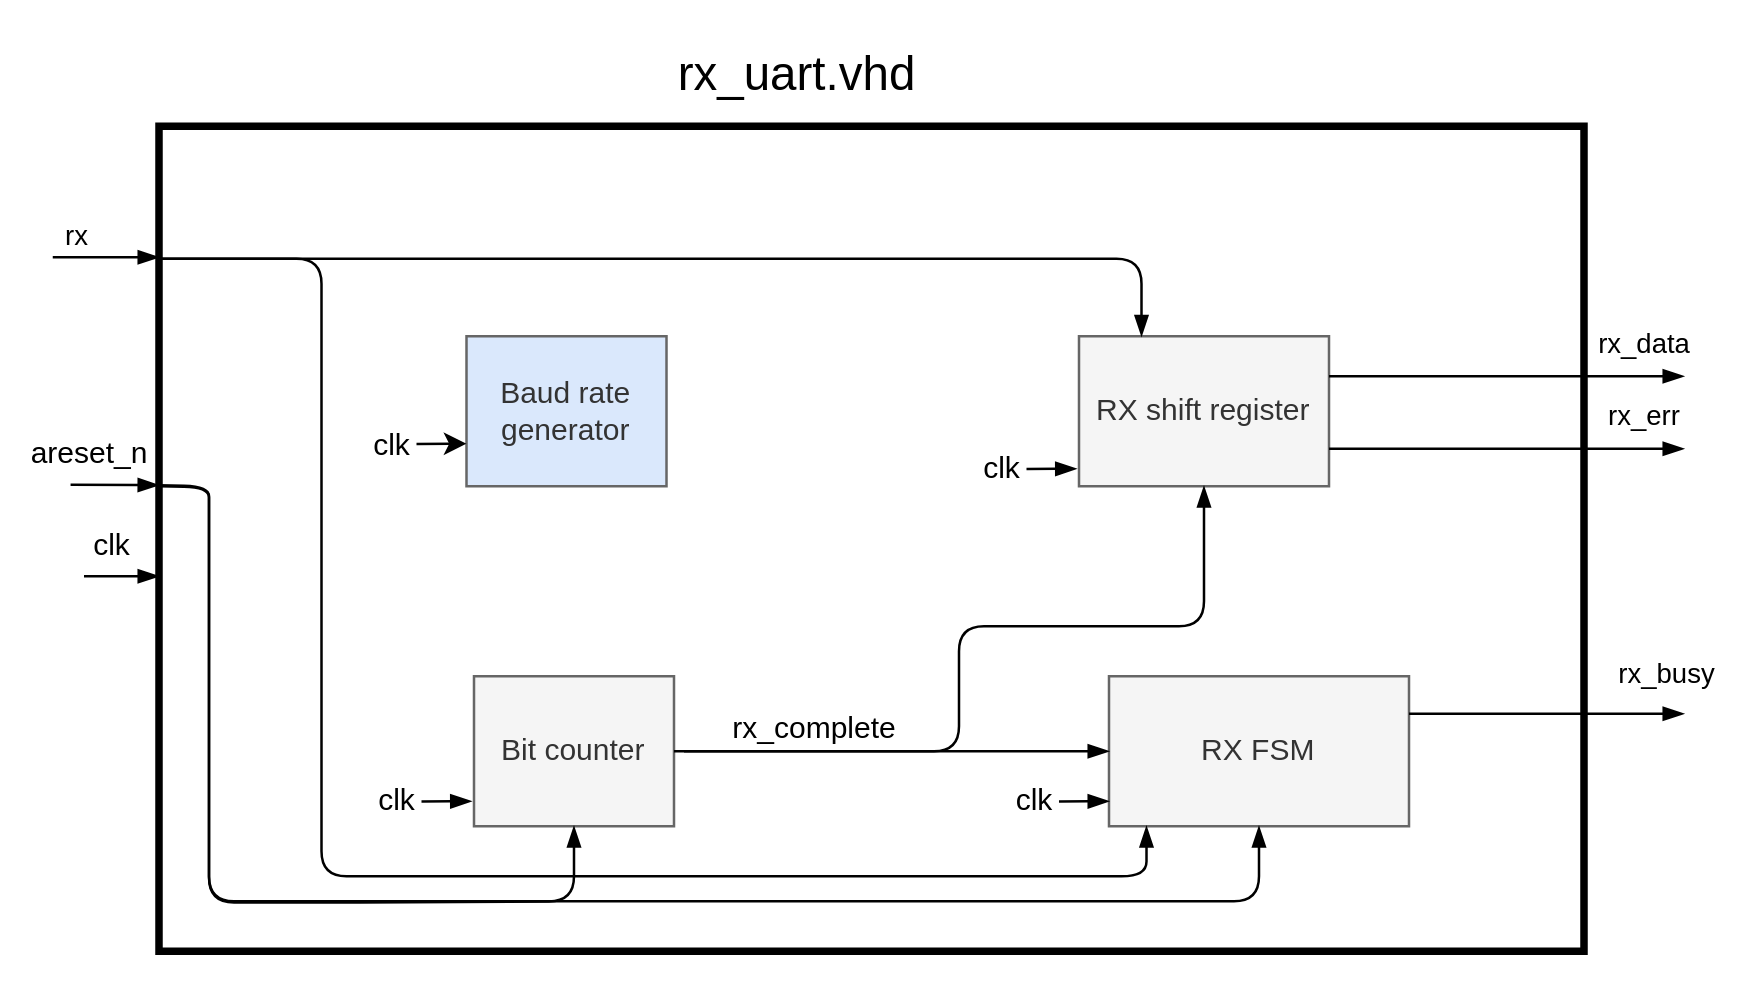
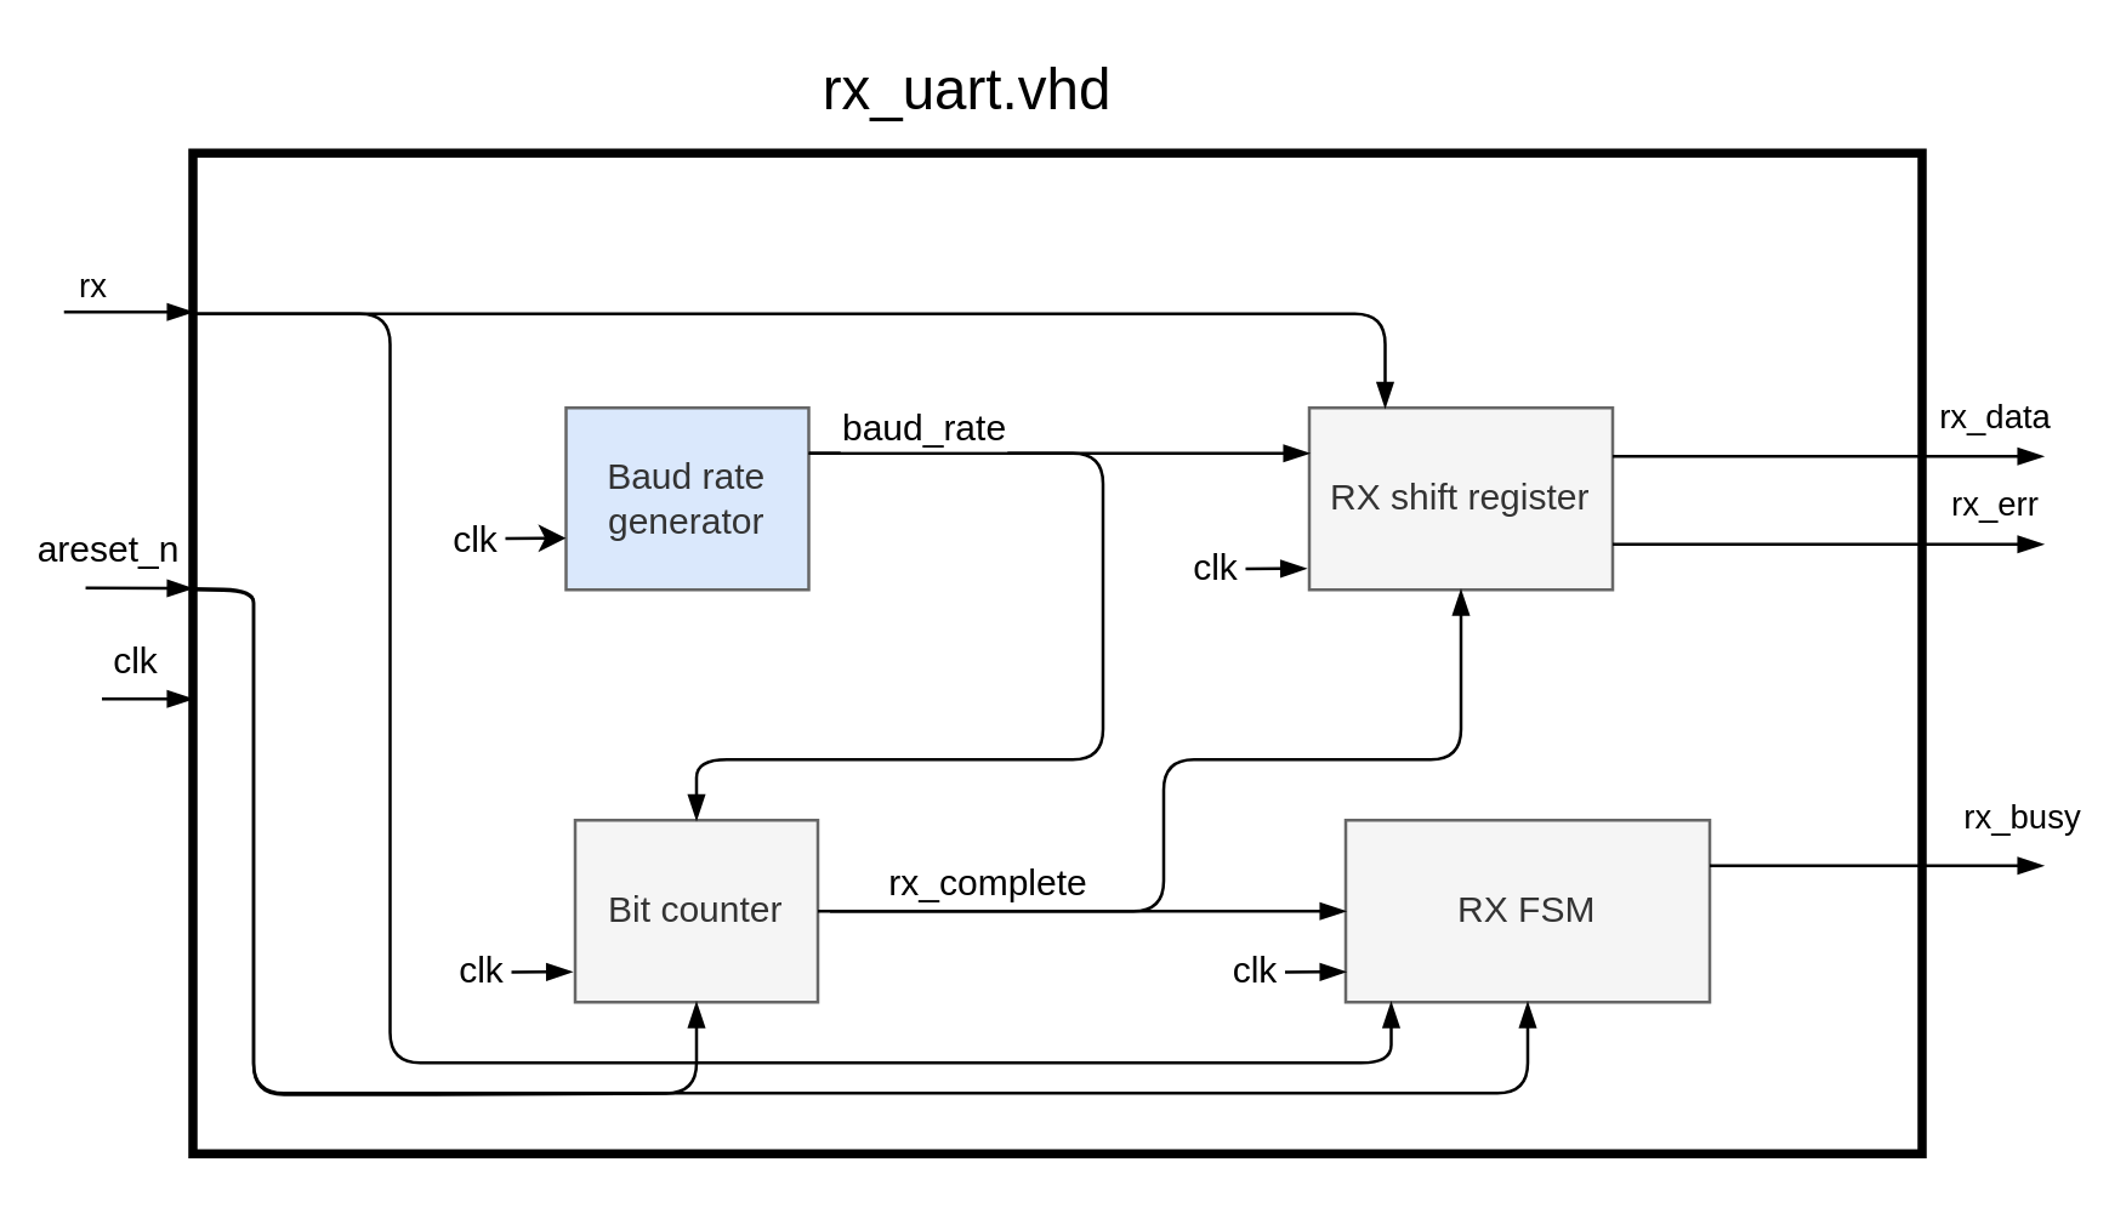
+ <mxCell id="14" style="edgeStyle=none;rounded=1;html=1;exitX=1;exitY=0.25;exitDx=0;exitDy=0;entryX=0;entryY=0.25;entryDx=0;entryDy=0;fontSize=12;endArrow=blockThin;endFill=1;strokeColor=default;strokeWidth=1;" parent="1" source="3" target="5" edge="1"><mxGeometry relative="1" as="geometry"><Array as="points" /><mxPoint x="410" y="157.38" as="sourcePoint" /></mxGeometry></mxCell>
+ <mxCell id="15" style="edgeStyle=none;rounded=1;html=1;entryX=0.5;entryY=0;entryDx=0;entryDy=0;fontSize=10;endArrow=blockThin;endFill=1;strokeColor=default;strokeWidth=1;exitX=1;exitY=0.25;exitDx=0;exitDy=0;" parent="1" source="3" target="4" edge="1"><mxGeometry relative="1" as="geometry"><mxPoint x="423" y="157" as="sourcePoint" /><Array as="points"><mxPoint x="363" y="149" /><mxPoint x="363" y="250" /><mxPoint x="229" y="250" /></Array></mxGeometry></mxCell>
+ <mxCell id="16" value="&lt;font style=&quot;font-size: 12px&quot;&gt;baud_rate&lt;br&gt;&lt;/font&gt;" style="edgeLabel;html=1;align=center;verticalAlign=middle;resizable=0;points=[];fontSize=10;" parent="15" vertex="1" connectable="0"><mxGeometry x="-0.667" y="1" relative="1" as="geometry"><mxPoint x="-22" y="-8" as="offset" /></mxGeometry></mxCell>
